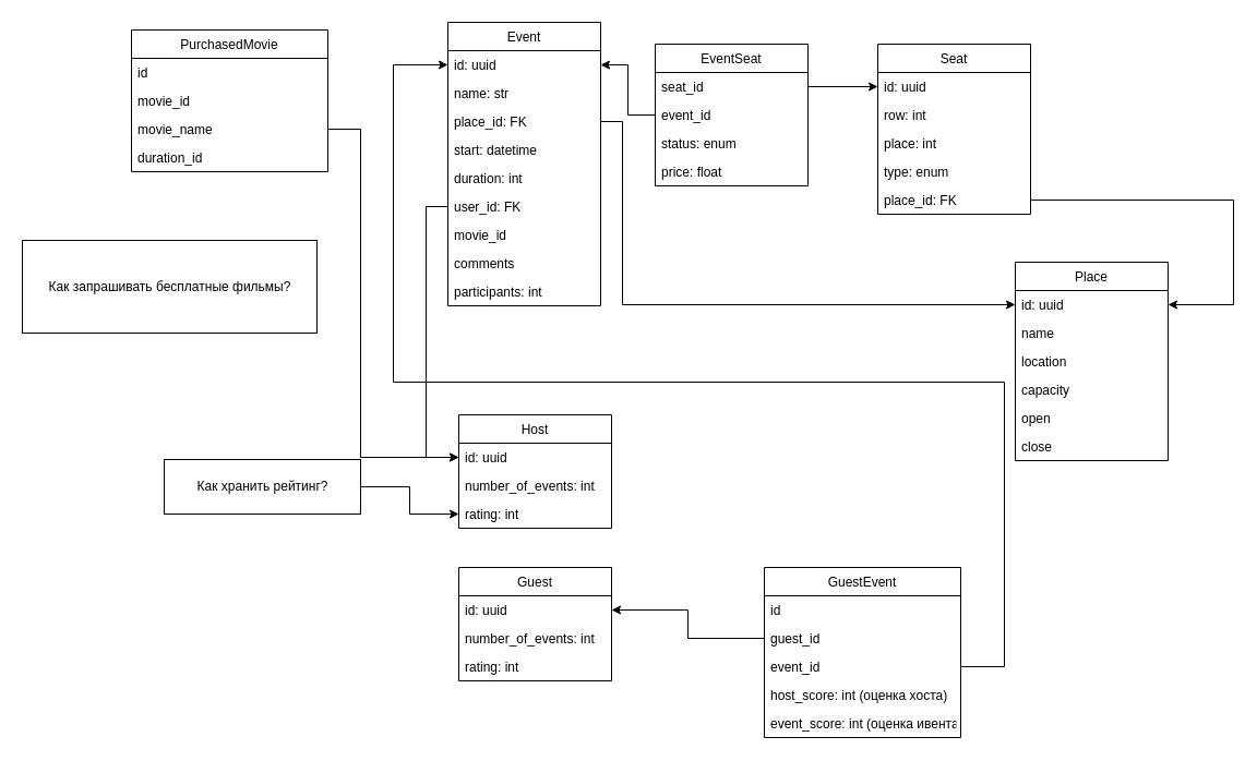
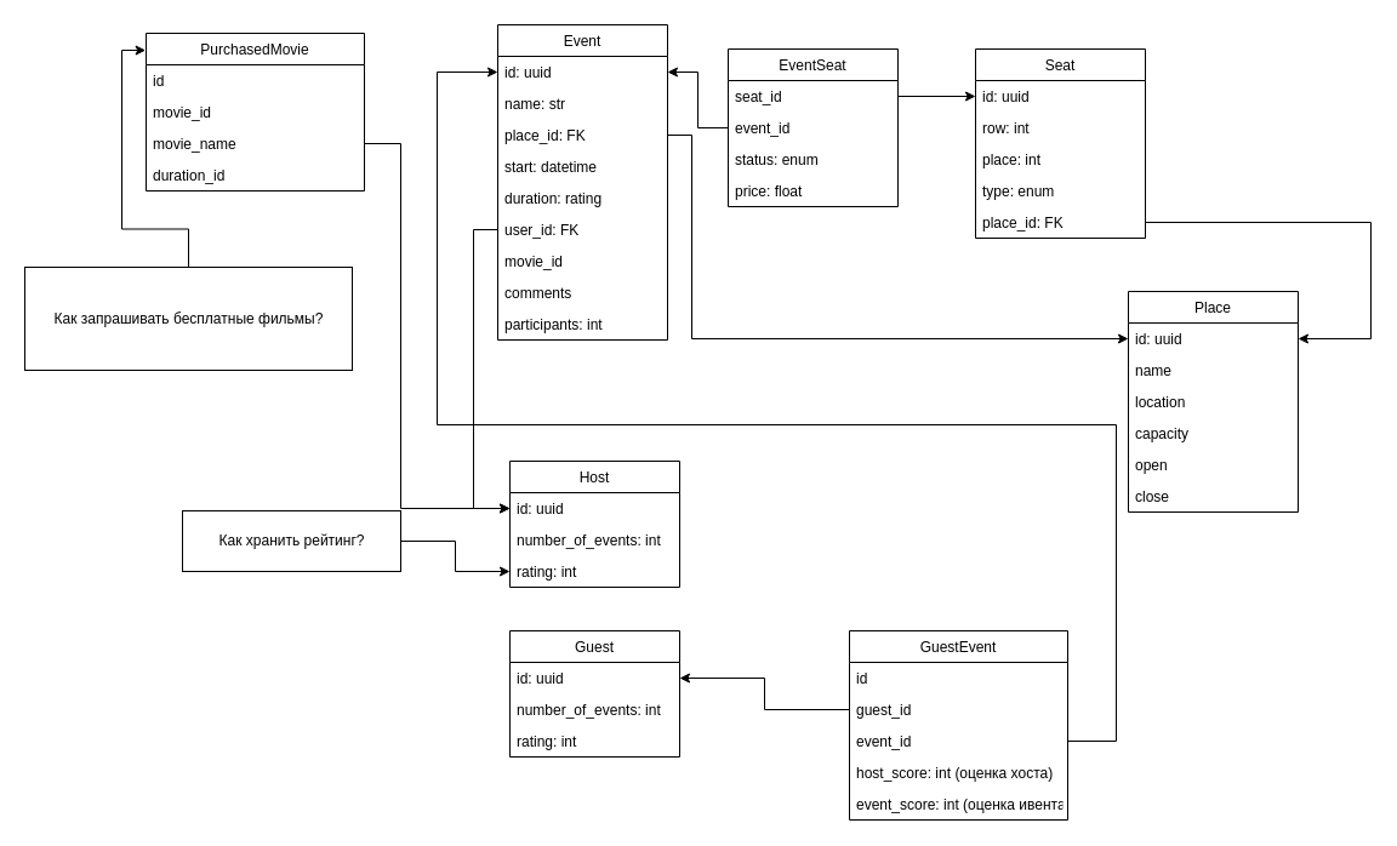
+ <mxCell id="58" style="edgeStyle=orthogonalEdgeStyle;rounded=0;orthogonalLoop=1;jettySize=auto;html=1;exitX=0.5;exitY=0;exitDx=0;exitDy=0;entryX=-0.002;entryY=0.108;entryDx=0;entryDy=0;entryPerimeter=0;" parent="1" source="59" target="53" edge="1"><mxGeometry relative="1" as="geometry" /></mxCell>
- <mxCell id="7" value="duration: int" style="text;strokeColor=none;fillColor=none;align=left;verticalAlign=top;spacingLeft=4;spacingRight=4;overflow=hidden;rotatable=0;points=[[0,0.5],[1,0.5]];portConstraint=eastwest;" parent="2" vertex="1"><mxGeometry y="130" width="140" height="26" as="geometry" /></mxCell>
+ <mxCell id="7" value="duration: rating" style="text;strokeColor=none;fillColor=none;align=left;verticalAlign=top;spacingLeft=4;spacingRight=4;overflow=hidden;rotatable=0;points=[[0,0.5],[1,0.5]];portConstraint=eastwest;" parent="2" vertex="1"><mxGeometry y="130" width="140" height="26" as="geometry" /></mxCell>
